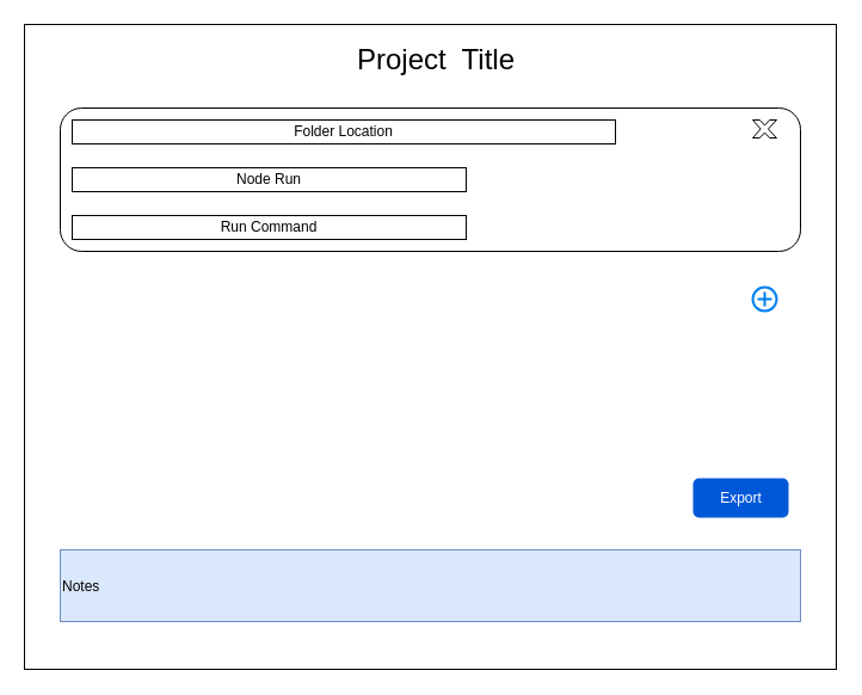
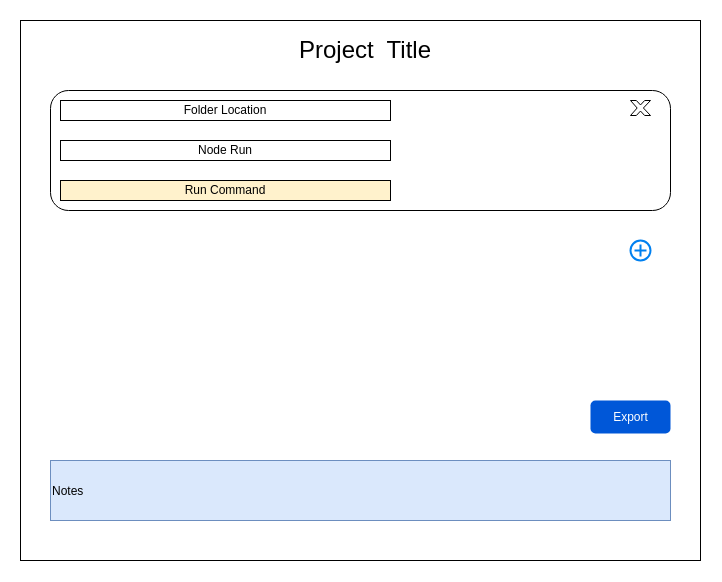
- <mxCell id="4" value="Folder Location" style="rounded=0;whiteSpace=wrap;html=1;" vertex="1" parent="1"><mxGeometry x="60" y="100" width="455" height="20" as="geometry" /></mxCell>
+ <mxCell id="4" value="Folder Location" style="rounded=0;whiteSpace=wrap;html=1;" vertex="1" parent="1"><mxGeometry x="60" y="100" width="330" height="20" as="geometry" /></mxCell>
- <mxCell id="6" value="Run Command" style="rounded=0;whiteSpace=wrap;html=1;" vertex="1" parent="1"><mxGeometry x="60" y="180" width="330" height="20" as="geometry" /></mxCell>
+ <mxCell id="6" value="Run Command" style="rounded=0;whiteSpace=wrap;html=1;fillColor=#fff2cc;" vertex="1" parent="1"><mxGeometry x="60" y="180" width="330" height="20" as="geometry" /></mxCell>
- <mxCell id="10" value="Export" style="rounded=1;fillColor=#0057D8;align=center;strokeColor=none;html=1;fontColor=#ffffff;fontSize=12" vertex="1" parent="1"><mxGeometry x="580" y="400" width="80" height="33" as="geometry" /></mxCell>
+ <mxCell id="10" value="Export" style="rounded=1;fillColor=#0057D8;align=center;strokeColor=none;html=1;fontColor=#ffffff;fontSize=12" vertex="1" parent="1"><mxGeometry x="590" y="400" width="80" height="33" as="geometry" /></mxCell>
